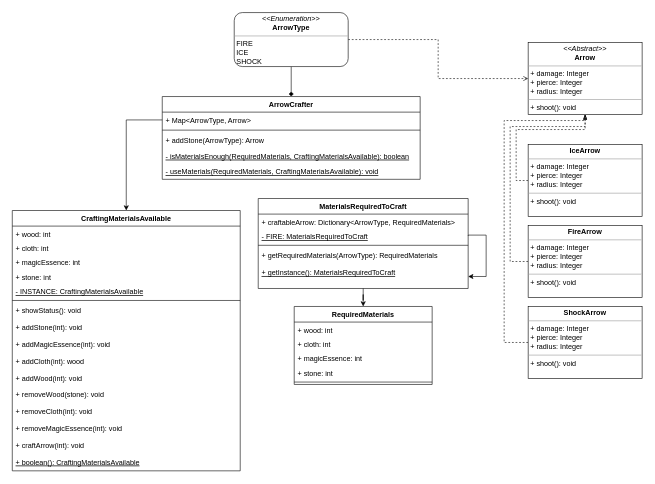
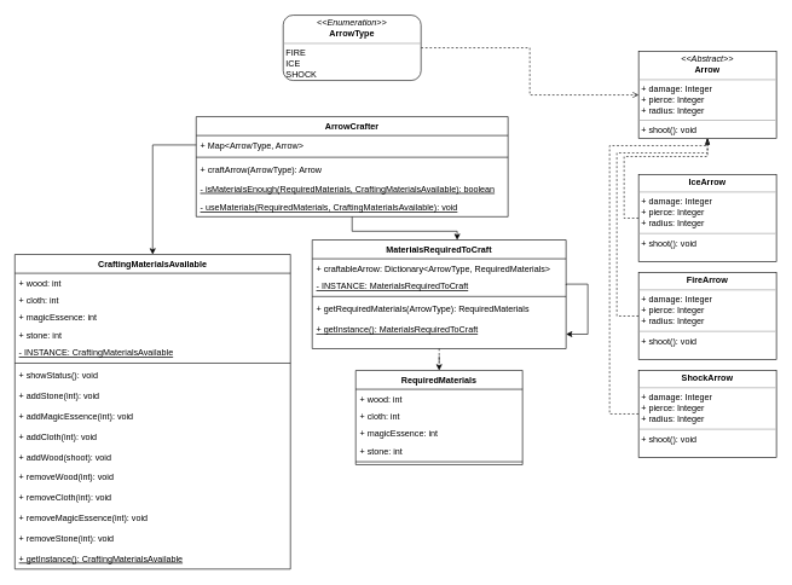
- <mxCell id="3" style="edgeStyle=orthogonalEdgeStyle;rounded=0;orthogonalLoop=1;jettySize=auto;html=1;exitX=0.5;exitY=1;exitDx=0;exitDy=0;entryX=0.5;entryY=0;entryDx=0;entryDy=0;startArrow=none;startFill=0;endArrow=diamond;endFill=1;" parent="1" source="5" target="7" edge="1"><mxGeometry relative="1" as="geometry" /></mxCell>
- <mxCell id="10" value="+ addStone(ArrowType): Arrow" style="text;strokeColor=none;fillColor=none;align=left;verticalAlign=top;spacingLeft=4;spacingRight=4;overflow=hidden;rotatable=0;points=[[0,0.5],[1,0.5]];portConstraint=eastwest;" parent="7" vertex="1"><mxGeometry y="60" width="430" height="26" as="geometry" /></mxCell>
+ <mxCell id="10" value="+ craftArrow(ArrowType): Arrow" style="text;strokeColor=none;fillColor=none;align=left;verticalAlign=top;spacingLeft=4;spacingRight=4;overflow=hidden;rotatable=0;points=[[0,0.5],[1,0.5]];portConstraint=eastwest;" parent="7" vertex="1"><mxGeometry y="60" width="430" height="26" as="geometry" /></mxCell>
+ <mxCell id="6" style="edgeStyle=orthogonalEdgeStyle;rounded=0;orthogonalLoop=1;jettySize=auto;html=1;entryX=0.571;entryY=0;entryDx=0;entryDy=0;entryPerimeter=0;" edge="1" parent="1" source="7" target="20"><mxGeometry relative="1" as="geometry" /></mxCell>
- <mxCell id="23" value="- FIRE: MaterialsRequiredToCraft&#10;" style="text;strokeColor=none;fillColor=none;align=left;verticalAlign=top;spacingLeft=4;spacingRight=4;overflow=hidden;rotatable=0;points=[[0,0.5],[1,0.5]];portConstraint=eastwest;fontStyle=4" vertex="1" parent="20"><mxGeometry y="50" width="350" height="24" as="geometry" /></mxCell>
+ <mxCell id="23" value="- INSTANCE: MaterialsRequiredToCraft&#10;" style="text;strokeColor=none;fillColor=none;align=left;verticalAlign=top;spacingLeft=4;spacingRight=4;overflow=hidden;rotatable=0;points=[[0,0.5],[1,0.5]];portConstraint=eastwest;fontStyle=4" vertex="1" parent="20"><mxGeometry y="50" width="350" height="24" as="geometry" /></mxCell>
- <mxCell id="19" style="edgeStyle=orthogonalEdgeStyle;rounded=0;orthogonalLoop=1;jettySize=auto;html=1;entryX=0.5;entryY=0;entryDx=0;entryDy=0;" edge="1" parent="1" source="20" target="45"><mxGeometry relative="1" as="geometry" /></mxCell>
+ <mxCell id="19" style="edgeStyle=orthogonalEdgeStyle;rounded=0;orthogonalLoop=1;jettySize=auto;html=1;entryX=0.5;entryY=0;entryDx=0;entryDy=0;dashed=1;" edge="1" parent="1" source="20" target="45"><mxGeometry relative="1" as="geometry" /></mxCell>
- <mxCell id="37" value="+ addCloth(int): wood" style="text;strokeColor=none;fillColor=none;align=left;verticalAlign=top;spacingLeft=4;spacingRight=4;overflow=hidden;rotatable=0;points=[[0,0.5],[1,0.5]];portConstraint=eastwest;fontStyle=0" vertex="1" parent="27"><mxGeometry y="238" width="380" height="28" as="geometry" /></mxCell>
+ <mxCell id="37" value="+ addCloth(int): void" style="text;strokeColor=none;fillColor=none;align=left;verticalAlign=top;spacingLeft=4;spacingRight=4;overflow=hidden;rotatable=0;points=[[0,0.5],[1,0.5]];portConstraint=eastwest;fontStyle=0" vertex="1" parent="27"><mxGeometry y="238" width="380" height="28" as="geometry" /></mxCell>
- <mxCell id="38" value="+ addWood(int): void" style="text;strokeColor=none;fillColor=none;align=left;verticalAlign=top;spacingLeft=4;spacingRight=4;overflow=hidden;rotatable=0;points=[[0,0.5],[1,0.5]];portConstraint=eastwest;fontStyle=0" vertex="1" parent="27"><mxGeometry y="266" width="380" height="28" as="geometry" /></mxCell>
+ <mxCell id="38" value="+ addWood(shoot): void" style="text;strokeColor=none;fillColor=none;align=left;verticalAlign=top;spacingLeft=4;spacingRight=4;overflow=hidden;rotatable=0;points=[[0,0.5],[1,0.5]];portConstraint=eastwest;fontStyle=0" vertex="1" parent="27"><mxGeometry y="266" width="380" height="28" as="geometry" /></mxCell>
- <mxCell id="39" value="+ removeWood(stone): void" style="text;strokeColor=none;fillColor=none;align=left;verticalAlign=top;spacingLeft=4;spacingRight=4;overflow=hidden;rotatable=0;points=[[0,0.5],[1,0.5]];portConstraint=eastwest;fontStyle=0" vertex="1" parent="27"><mxGeometry y="294" width="380" height="28" as="geometry" /></mxCell>
+ <mxCell id="39" value="+ removeWood(int): void" style="text;strokeColor=none;fillColor=none;align=left;verticalAlign=top;spacingLeft=4;spacingRight=4;overflow=hidden;rotatable=0;points=[[0,0.5],[1,0.5]];portConstraint=eastwest;fontStyle=0" vertex="1" parent="27"><mxGeometry y="294" width="380" height="28" as="geometry" /></mxCell>
- <mxCell id="42" value="+ craftArrow(int): void" style="text;strokeColor=none;fillColor=none;align=left;verticalAlign=top;spacingLeft=4;spacingRight=4;overflow=hidden;rotatable=0;points=[[0,0.5],[1,0.5]];portConstraint=eastwest;fontStyle=0" vertex="1" parent="27"><mxGeometry y="378" width="380" height="28" as="geometry" /></mxCell>
+ <mxCell id="42" value="+ removeStone(int): void" style="text;strokeColor=none;fillColor=none;align=left;verticalAlign=top;spacingLeft=4;spacingRight=4;overflow=hidden;rotatable=0;points=[[0,0.5],[1,0.5]];portConstraint=eastwest;fontStyle=0" vertex="1" parent="27"><mxGeometry y="378" width="380" height="28" as="geometry" /></mxCell>
- <mxCell id="43" value="+ boolean(): CraftingMaterialsAvailable" style="text;strokeColor=none;fillColor=none;align=left;verticalAlign=top;spacingLeft=4;spacingRight=4;overflow=hidden;rotatable=0;points=[[0,0.5],[1,0.5]];portConstraint=eastwest;fontStyle=4" vertex="1" parent="27"><mxGeometry y="406" width="380" height="28" as="geometry" /></mxCell>
+ <mxCell id="43" value="+ getInstance(): CraftingMaterialsAvailable" style="text;strokeColor=none;fillColor=none;align=left;verticalAlign=top;spacingLeft=4;spacingRight=4;overflow=hidden;rotatable=0;points=[[0,0.5],[1,0.5]];portConstraint=eastwest;fontStyle=4" vertex="1" parent="27"><mxGeometry y="406" width="380" height="28" as="geometry" /></mxCell>
